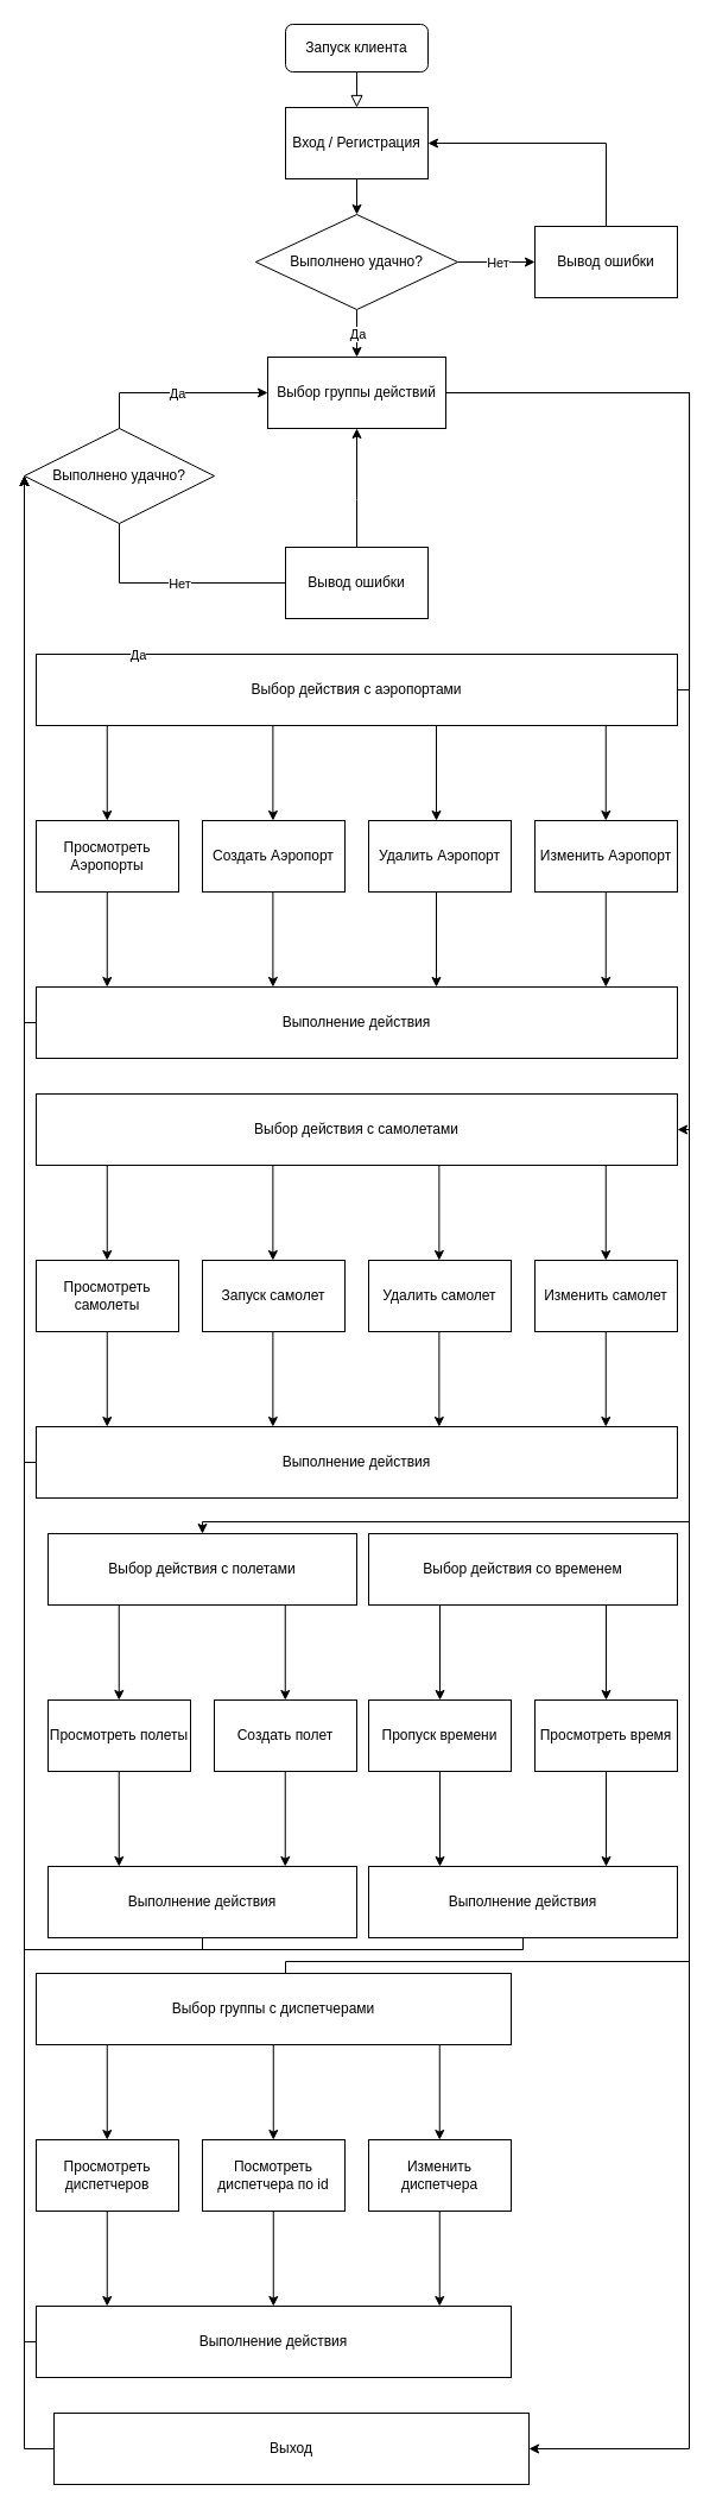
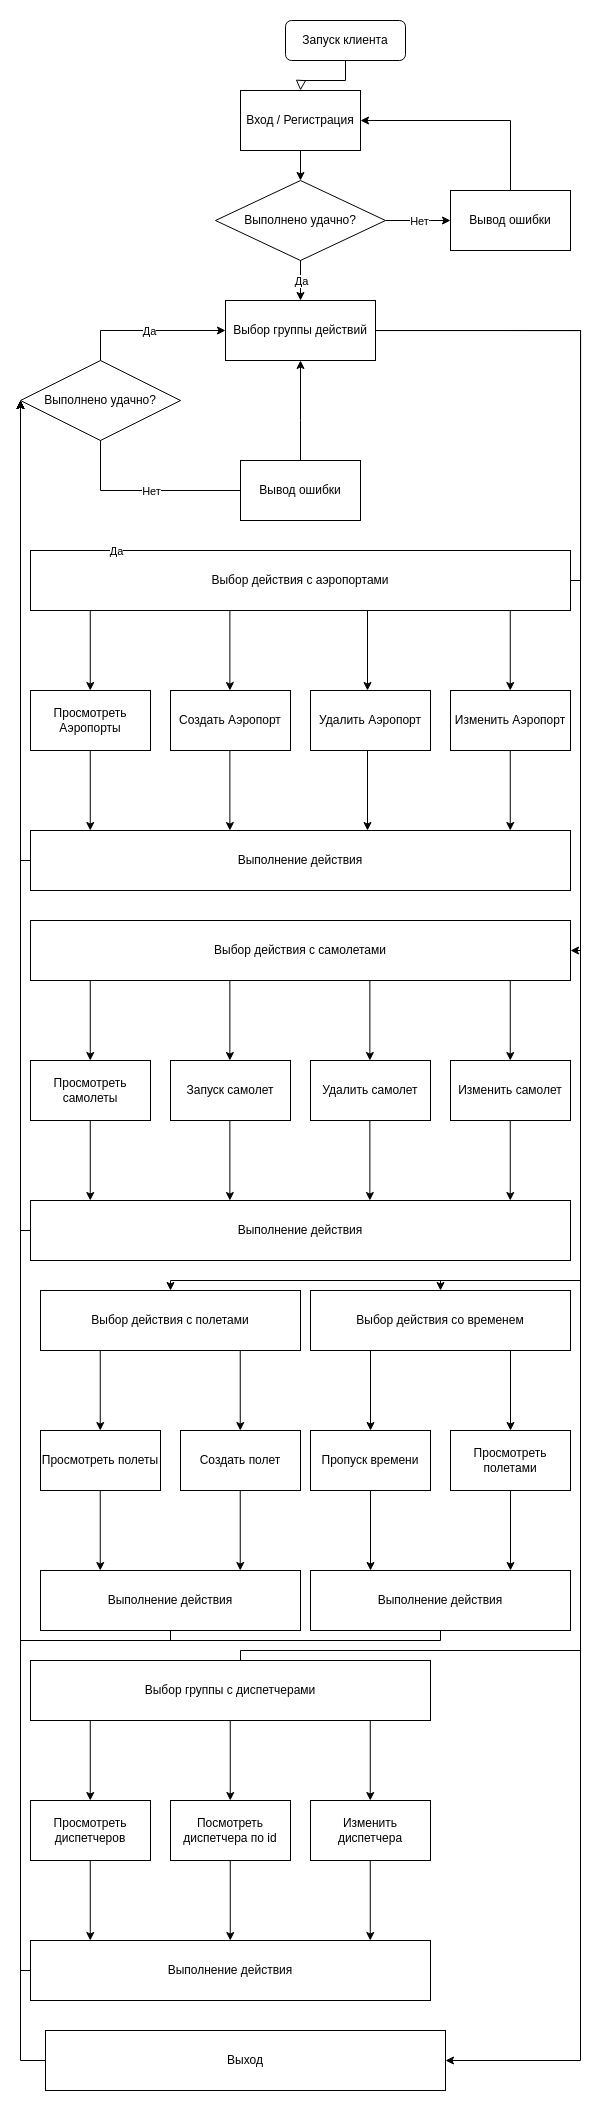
- <mxCell id="3" value="Запуск клиента" style="rounded=1;whiteSpace=wrap;html=1;fontSize=12;glass=0;strokeWidth=1;shadow=0;" parent="1" vertex="1"><mxGeometry x="240" y="20" width="120" height="40" as="geometry" /></mxCell>
+ <mxCell id="3" value="Запуск клиента" style="rounded=1;whiteSpace=wrap;html=1;fontSize=12;glass=0;strokeWidth=1;shadow=0;" parent="1" vertex="1"><mxGeometry x="285" y="20" width="120" height="40" as="geometry" /></mxCell>
+ <mxCell id="9" style="edgeStyle=orthogonalEdgeStyle;rounded=0;orthogonalLoop=1;jettySize=auto;html=1;entryX=0.5;entryY=0;entryDx=0;entryDy=0;" edge="1" parent="1" source="12" target="47"><mxGeometry relative="1" as="geometry"><Array as="points"><mxPoint x="580" y="330" /><mxPoint x="580" y="1280" /><mxPoint x="440" y="1280" /></Array></mxGeometry></mxCell>
- <mxCell id="31" value="Просмотреть время" style="rounded=0;whiteSpace=wrap;html=1;" parent="1" vertex="1"><mxGeometry x="450" y="1430" width="120" height="60" as="geometry" /></mxCell>
+ <mxCell id="31" value="Просмотреть полетами" style="rounded=0;whiteSpace=wrap;html=1;" parent="1" vertex="1"><mxGeometry x="450" y="1430" width="120" height="60" as="geometry" /></mxCell>
